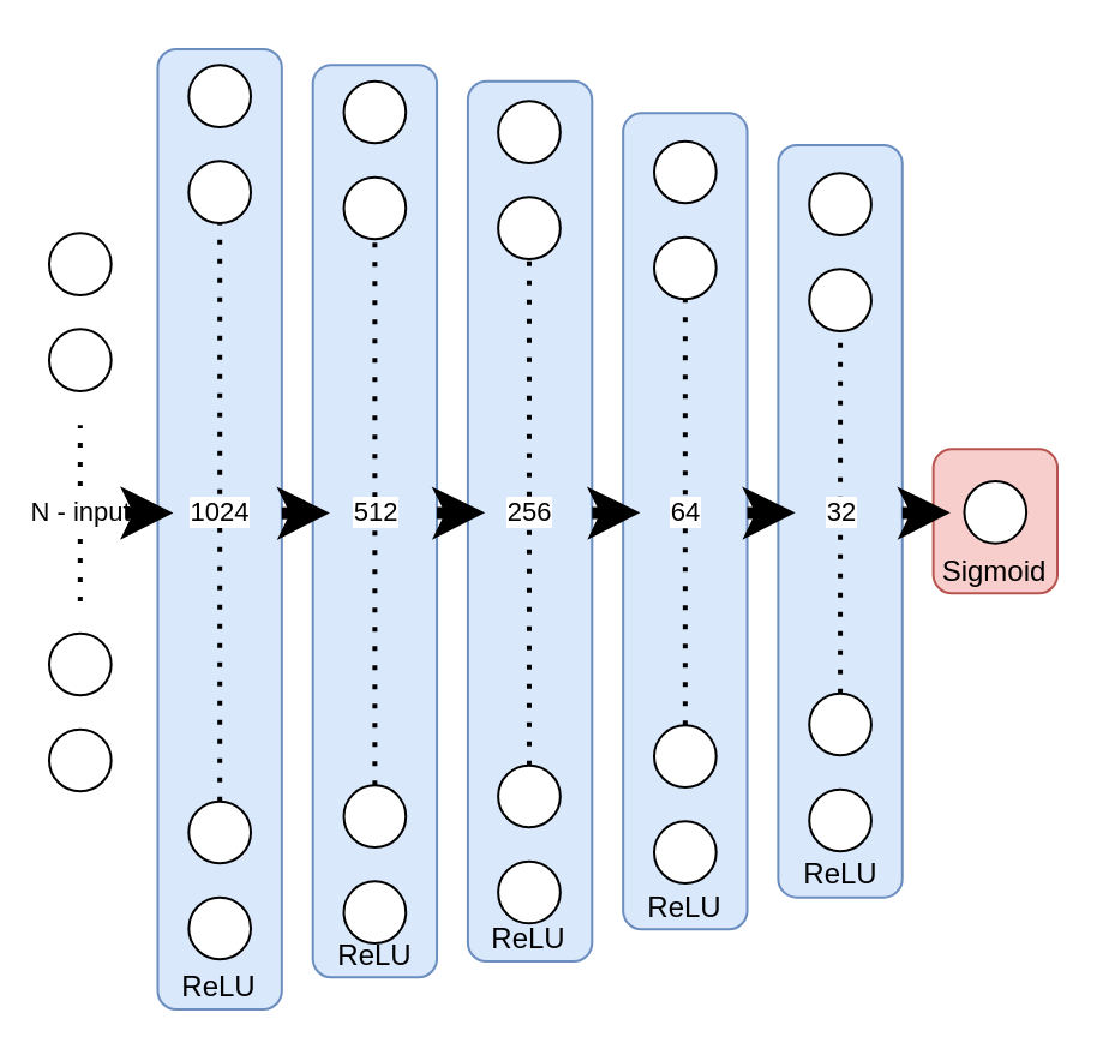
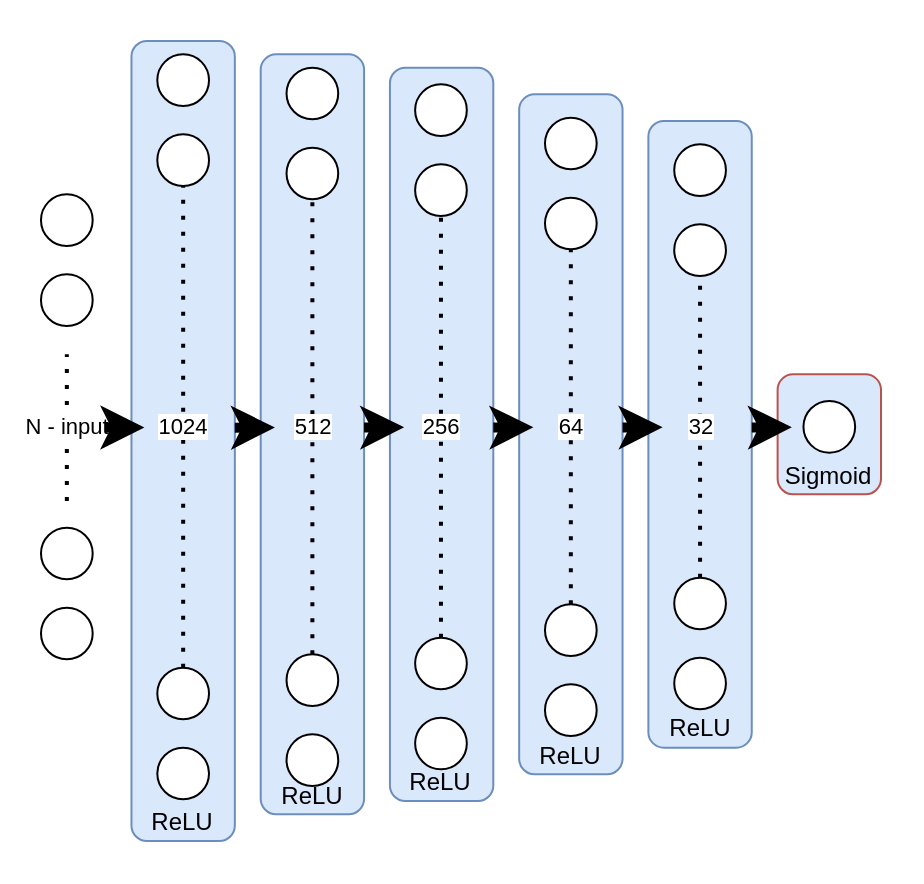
- <mxCell id="3" value="Sigmoid" style="rounded=1;whiteSpace=wrap;html=1;verticalAlign=bottom;fillColor=#f8cecc;strokeColor=#b85450;" parent="2" vertex="1"><mxGeometry x="368.308" y="166.667" width="51.692" height="60.0" as="geometry" /></mxCell>
+ <mxCell id="3" value="Sigmoid" style="rounded=1;whiteSpace=wrap;html=1;verticalAlign=bottom;fillColor=#dae8fc;strokeColor=#b85450;" parent="2" vertex="1"><mxGeometry x="368.308" y="166.667" width="51.692" height="60.0" as="geometry" /></mxCell>
